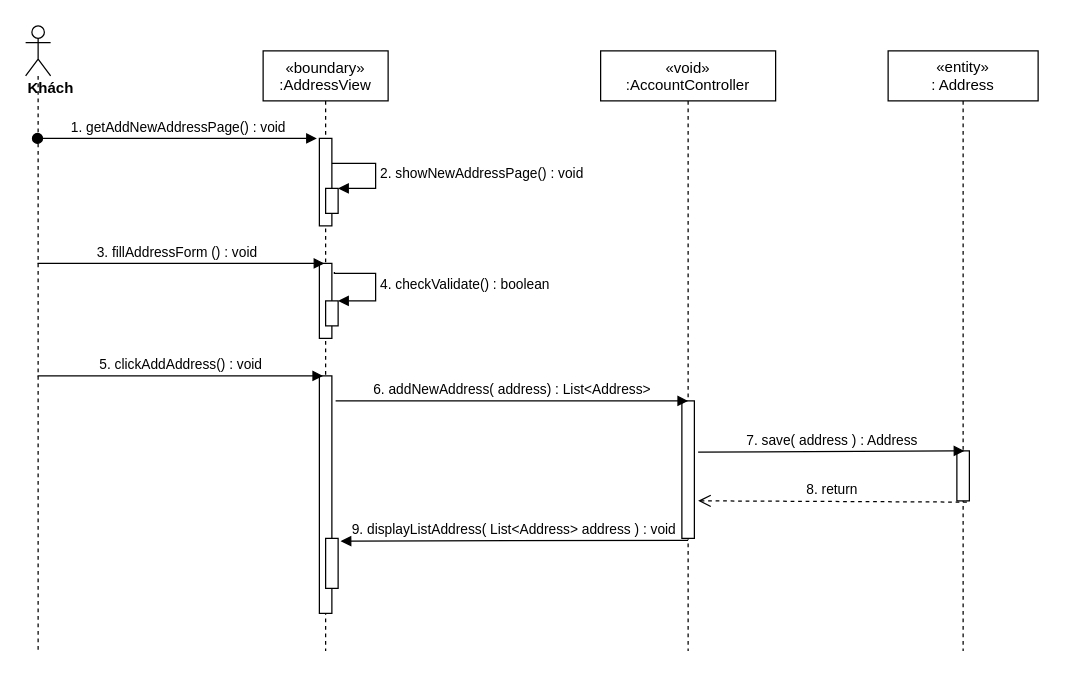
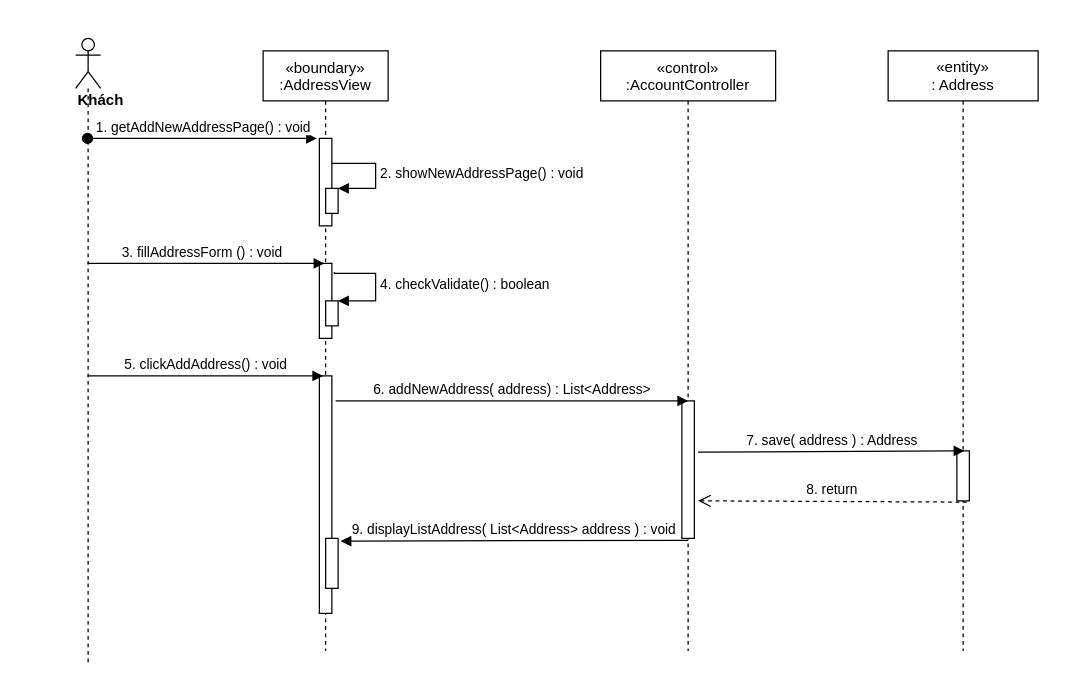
- <mxCell id="11" value="«void»&#10;:AccountController" style="shape=umlLifeline;perimeter=lifelinePerimeter;container=1;collapsible=0;recursiveResize=0;rounded=0;shadow=0;strokeWidth=1;size=40;" parent="1" vertex="1"><mxGeometry x="480" y="40" width="140" height="480" as="geometry" /></mxCell>
+ <mxCell id="11" value="«control»&#10;:AccountController" style="shape=umlLifeline;perimeter=lifelinePerimeter;container=1;collapsible=0;recursiveResize=0;rounded=0;shadow=0;strokeWidth=1;size=40;" parent="1" vertex="1"><mxGeometry x="480" y="40" width="140" height="480" as="geometry" /></mxCell>
- <mxCell id="13" value="&lt;div&gt;&lt;b&gt;Khách&lt;/b&gt;&lt;/div&gt;" style="shape=umlLifeline;participant=umlActor;perimeter=lifelinePerimeter;whiteSpace=wrap;html=1;container=1;collapsible=0;recursiveResize=0;verticalAlign=top;spacingTop=36;outlineConnect=0;align=left;" parent="1" vertex="1"><mxGeometry x="20" y="20" width="20" height="500" as="geometry" /></mxCell>
+ <mxCell id="13" value="&lt;div&gt;&lt;b&gt;Khách&lt;/b&gt;&lt;/div&gt;" style="shape=umlLifeline;participant=umlActor;perimeter=lifelinePerimeter;whiteSpace=wrap;html=1;container=1;collapsible=0;recursiveResize=0;verticalAlign=top;spacingTop=36;outlineConnect=0;align=left;" parent="1" vertex="1"><mxGeometry x="60" y="30" width="20" height="500" as="geometry" /></mxCell>
